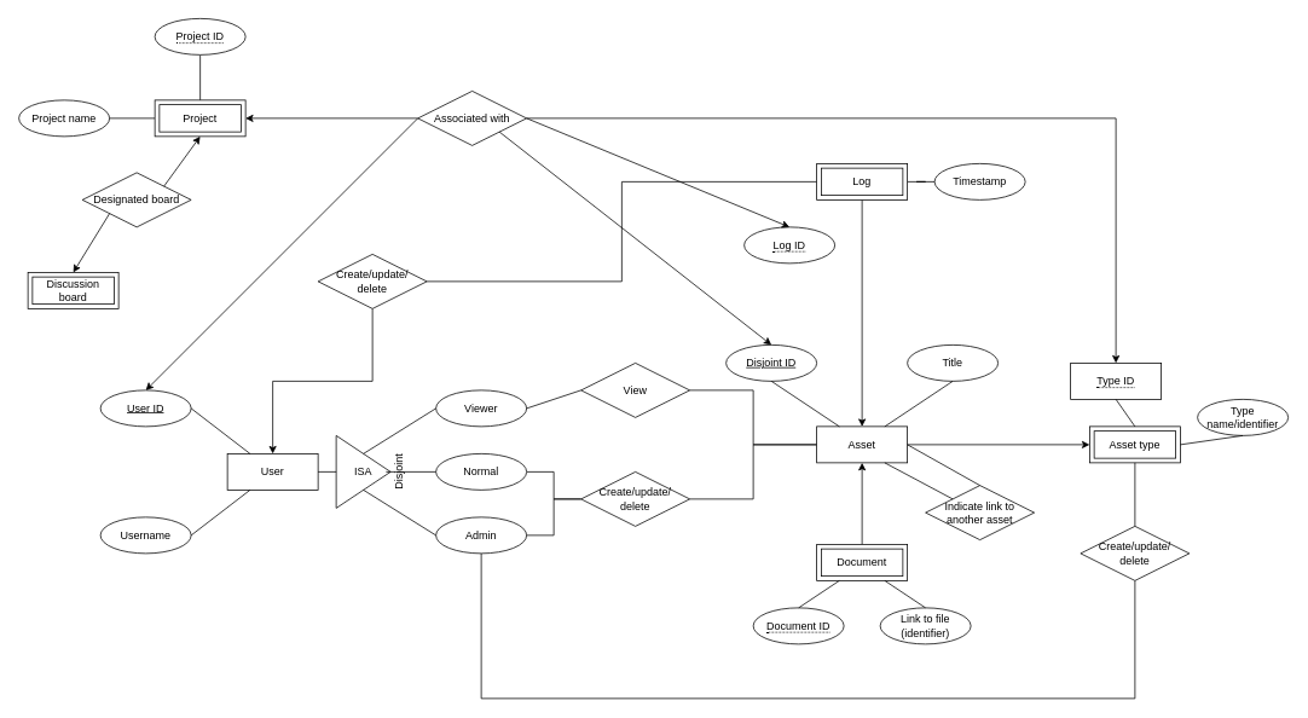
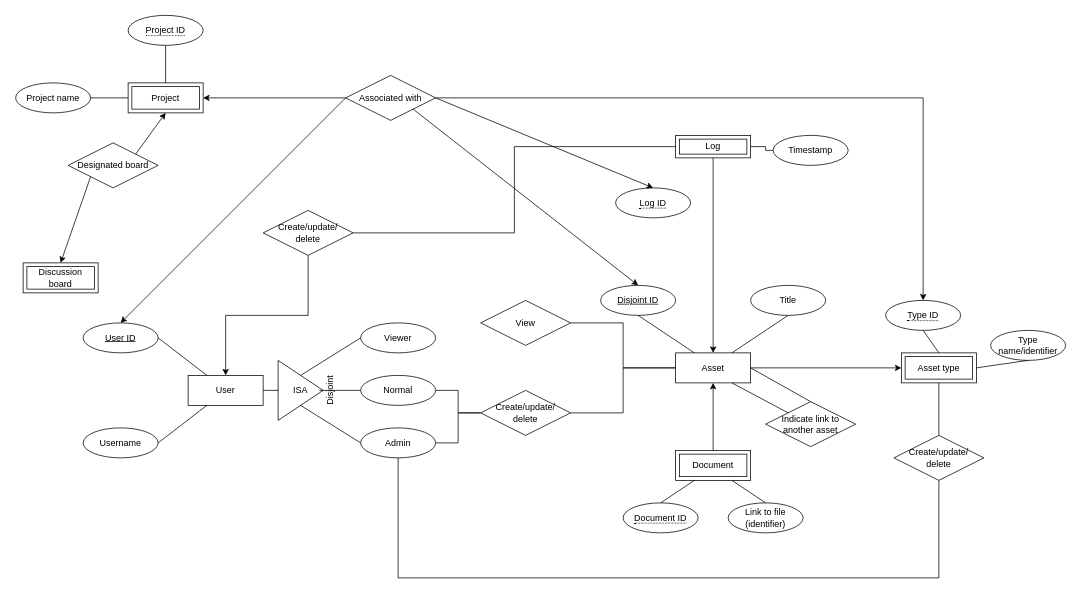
- <mxCell id="51" value="Log" style="shape=ext;margin=3;double=1;whiteSpace=wrap;html=1;align=center;" vertex="1" parent="1"><mxGeometry x="900" y="180" width="100" height="40" as="geometry" /></mxCell>
+ <mxCell id="51" value="Log" style="shape=ext;margin=3;double=1;whiteSpace=wrap;html=1;align=center;" vertex="1" parent="1"><mxGeometry x="900" y="180" width="100" height="30" as="geometry" /></mxCell>
- <mxCell id="66" value="Discussion board" style="shape=ext;margin=3;double=1;whiteSpace=wrap;html=1;align=center;" vertex="1" parent="1"><mxGeometry x="30" y="300" width="100" height="40" as="geometry" /></mxCell>
+ <mxCell id="66" value="Discussion board" style="shape=ext;margin=3;double=1;whiteSpace=wrap;html=1;align=center;" vertex="1" parent="1"><mxGeometry x="30" y="350" width="100" height="40" as="geometry" /></mxCell>
- <mxCell id="37" value="&lt;span style=&quot;border-bottom: 1px dotted&quot;&gt;Type ID&lt;/span&gt;" style="whiteSpace=wrap;html=1;align=center;rounded=0;" vertex="1" parent="1"><mxGeometry x="1180" y="400" width="100" height="40" as="geometry" /></mxCell>
+ <mxCell id="37" value="&lt;span style=&quot;border-bottom: 1px dotted&quot;&gt;Type ID&lt;/span&gt;" style="ellipse;whiteSpace=wrap;html=1;align=center;" vertex="1" parent="1"><mxGeometry x="1180" y="400" width="100" height="40" as="geometry" /></mxCell>
- <mxCell id="45" value="" style="endArrow=none;html=1;rounded=0;exitX=1;exitY=0.5;exitDx=0;exitDy=0;entryX=0;entryY=0.5;entryDx=0;entryDy=0;" edge="1" parent="1" source="9" target="20"><mxGeometry relative="1" as="geometry"><mxPoint x="560" y="570" as="sourcePoint" /><mxPoint x="720" y="570" as="targetPoint" /></mxGeometry></mxCell>
